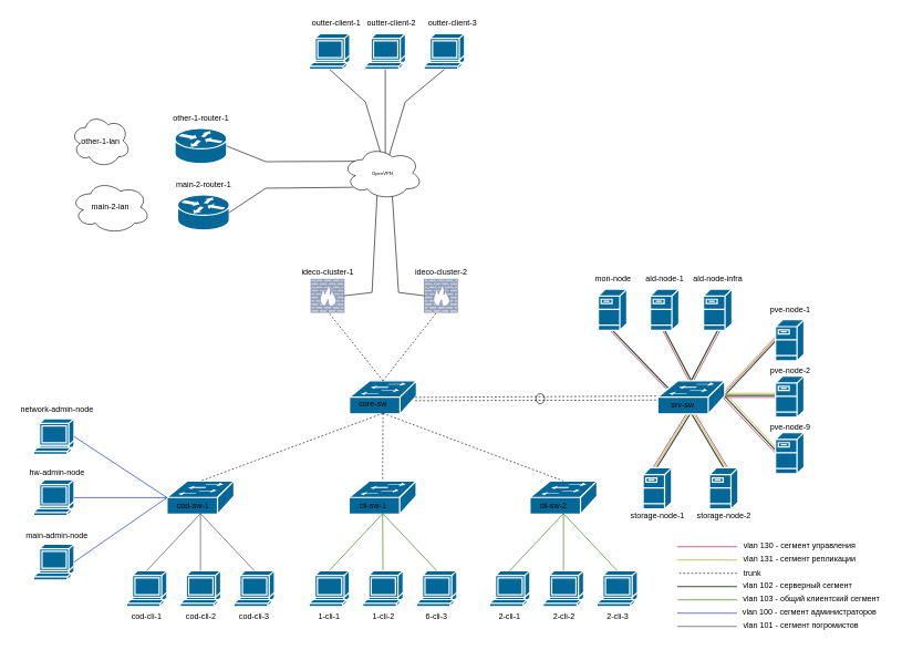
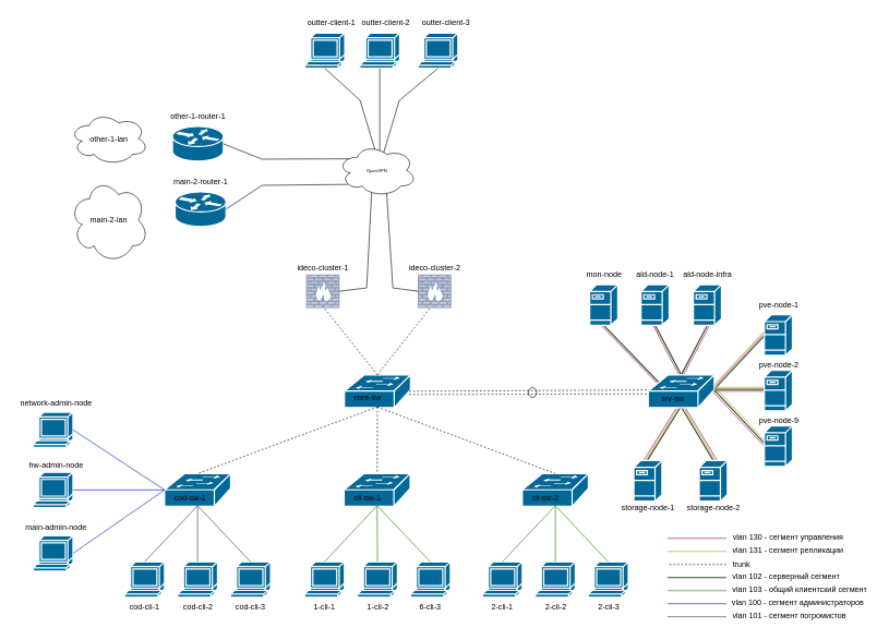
- <mxCell id="101" value="other-1-lan" style="ellipse;shape=cloud;whiteSpace=wrap;html=1;" parent="1" vertex="1"><mxGeometry x="106" y="171.5" width="90" height="80" as="geometry" /></mxCell>
+ <mxCell id="101" value="other-1-lan" style="ellipse;shape=cloud;whiteSpace=wrap;html=1;" parent="1" vertex="1"><mxGeometry x="106" y="171.5" width="120" height="80" as="geometry" /></mxCell>
- <mxCell id="102" value="main-2-lan" style="ellipse;shape=cloud;whiteSpace=wrap;html=1;" parent="1" vertex="1"><mxGeometry x="106" y="271.5" width="120" height="80" as="geometry" /></mxCell>
+ <mxCell id="102" value="main-2-lan" style="ellipse;shape=cloud;whiteSpace=wrap;html=1;" parent="1" vertex="1"><mxGeometry x="106" y="271.5" width="120" height="130" as="geometry" /></mxCell>
